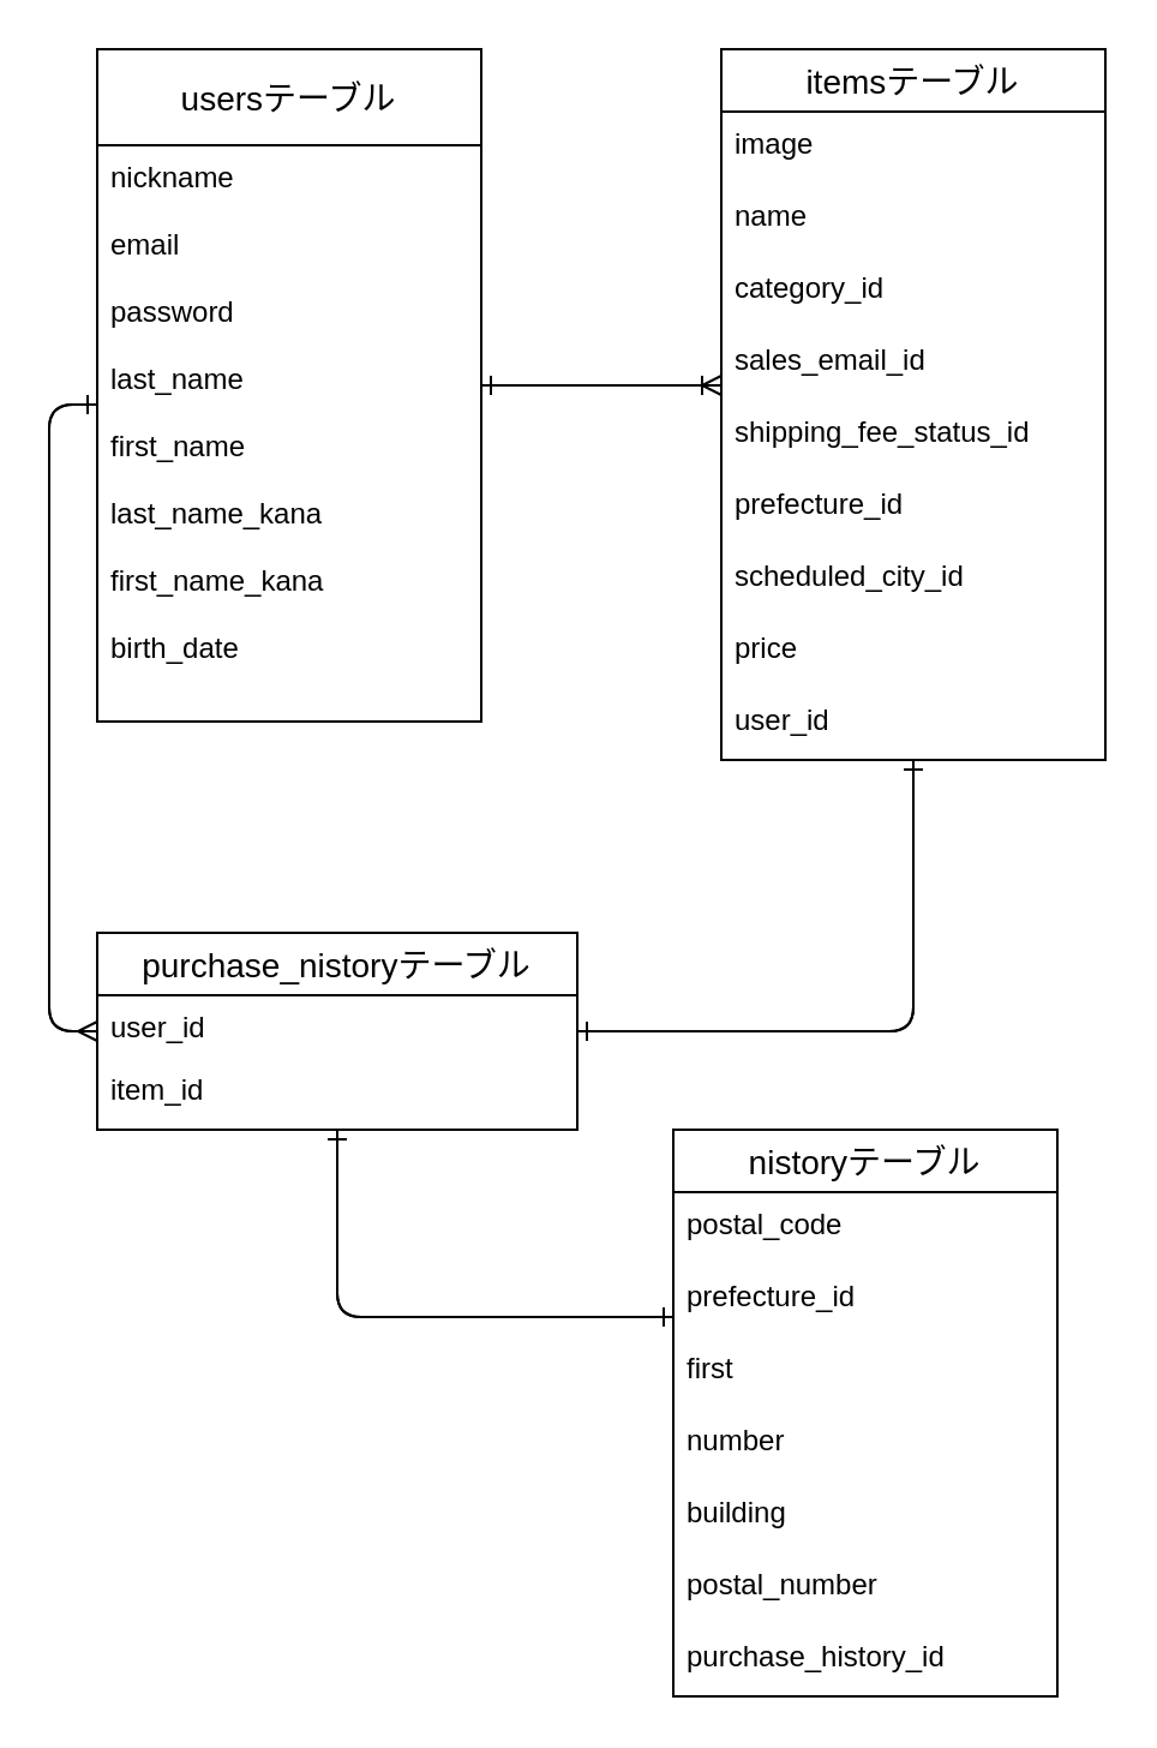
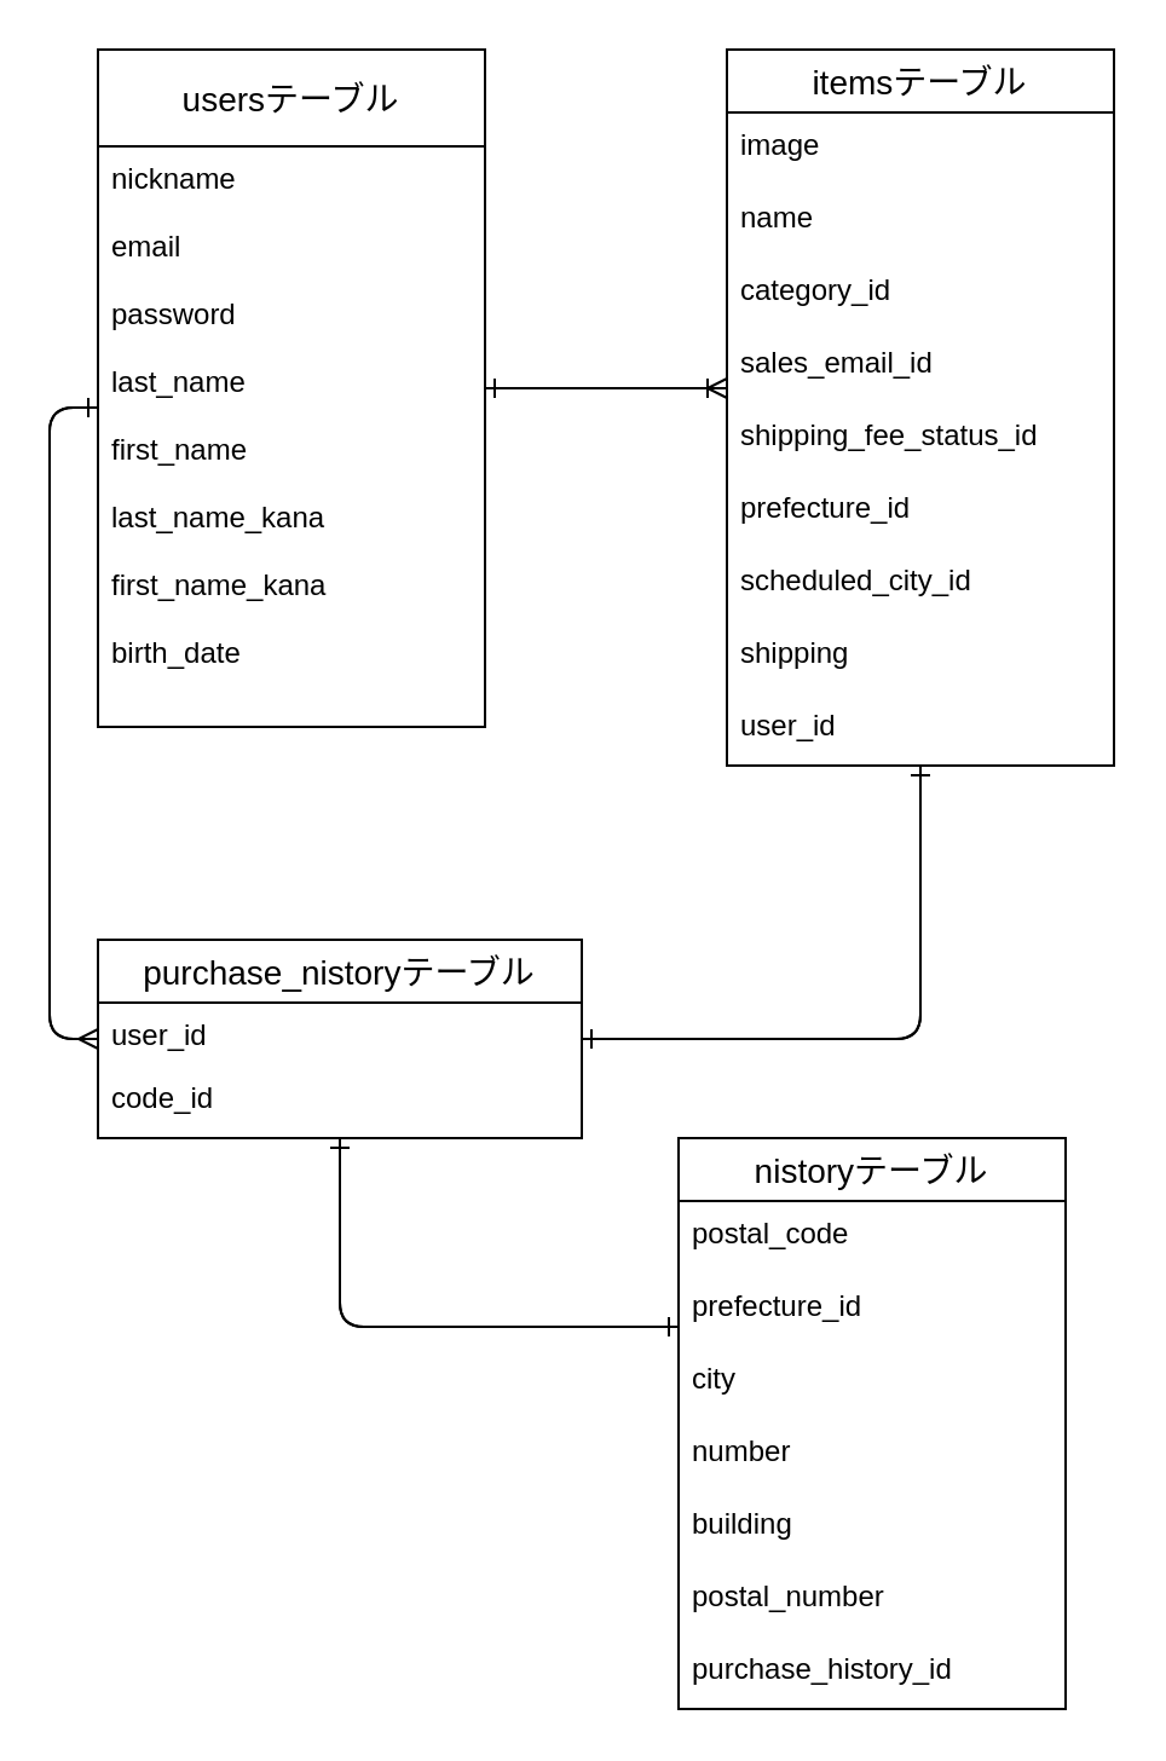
- <mxCell id="12" value="price" style="text;strokeColor=none;fillColor=none;spacingLeft=4;spacingRight=4;overflow=hidden;rotatable=0;points=[[0,0.5],[1,0.5]];portConstraint=eastwest;fontSize=12;" vertex="1" parent="4"><mxGeometry y="236" width="160" height="30" as="geometry" /></mxCell>
+ <mxCell id="12" value="shipping" style="text;strokeColor=none;fillColor=none;spacingLeft=4;spacingRight=4;overflow=hidden;rotatable=0;points=[[0,0.5],[1,0.5]];portConstraint=eastwest;fontSize=12;" vertex="1" parent="4"><mxGeometry y="236" width="160" height="30" as="geometry" /></mxCell>
- <mxCell id="16" value="item_id" style="text;strokeColor=none;fillColor=none;spacingLeft=4;spacingRight=4;overflow=hidden;rotatable=0;points=[[0,0.5],[1,0.5]];portConstraint=eastwest;fontSize=12;" vertex="1" parent="14"><mxGeometry y="52" width="200" height="30" as="geometry" /></mxCell>
+ <mxCell id="16" value="code_id" style="text;strokeColor=none;fillColor=none;spacingLeft=4;spacingRight=4;overflow=hidden;rotatable=0;points=[[0,0.5],[1,0.5]];portConstraint=eastwest;fontSize=12;" vertex="1" parent="14"><mxGeometry y="52" width="200" height="30" as="geometry" /></mxCell>
- <mxCell id="20" value="first" style="text;strokeColor=none;fillColor=none;spacingLeft=4;spacingRight=4;overflow=hidden;rotatable=0;points=[[0,0.5],[1,0.5]];portConstraint=eastwest;fontSize=12;" vertex="1" parent="17"><mxGeometry y="86" width="160" height="30" as="geometry" /></mxCell>
+ <mxCell id="20" value="city" style="text;strokeColor=none;fillColor=none;spacingLeft=4;spacingRight=4;overflow=hidden;rotatable=0;points=[[0,0.5],[1,0.5]];portConstraint=eastwest;fontSize=12;" vertex="1" parent="17"><mxGeometry y="86" width="160" height="30" as="geometry" /></mxCell>
